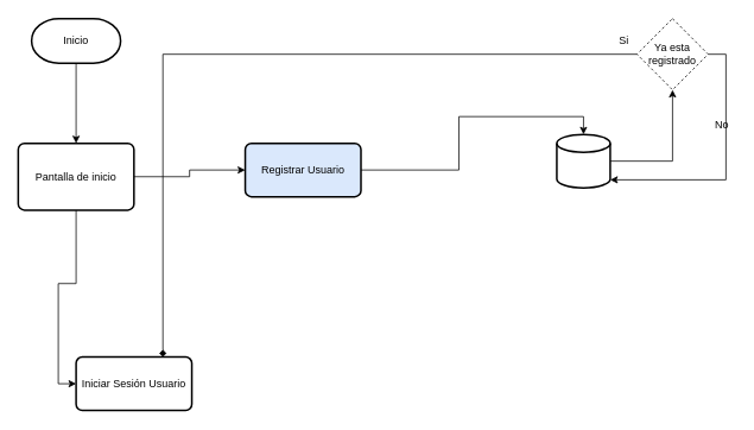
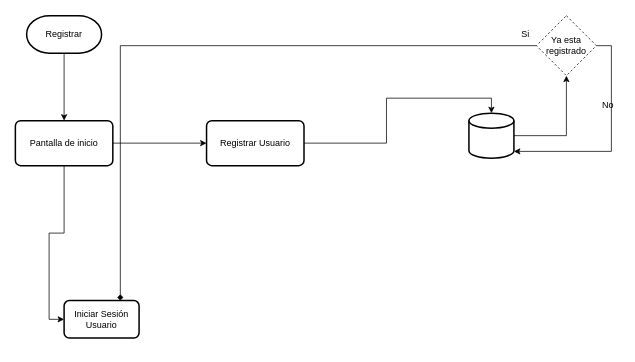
- <mxCell id="3" value="Inicio" style="strokeWidth=2;html=1;shape=mxgraph.flowchart.terminator;whiteSpace=wrap;" parent="1" vertex="1"><mxGeometry x="35" y="20" width="100" height="50" as="geometry" /></mxCell>
+ <mxCell id="3" value="Registrar" style="strokeWidth=2;html=1;shape=mxgraph.flowchart.terminator;whiteSpace=wrap;" parent="1" vertex="1"><mxGeometry x="35" y="20" width="100" height="50" as="geometry" /></mxCell>
- <mxCell id="8" value="Registrar Usuario" style="rounded=1;whiteSpace=wrap;html=1;absoluteArcSize=1;arcSize=14;strokeWidth=2;fillColor=#dae8fc;" parent="1" vertex="1"><mxGeometry x="275" y="160" width="130" height="60" as="geometry" /></mxCell>
+ <mxCell id="8" value="Registrar Usuario" style="rounded=1;whiteSpace=wrap;html=1;absoluteArcSize=1;arcSize=14;strokeWidth=2;" parent="1" vertex="1"><mxGeometry x="275" y="160" width="130" height="60" as="geometry" /></mxCell>
- <mxCell id="6" value="Pantalla de inicio" style="rounded=1;whiteSpace=wrap;html=1;absoluteArcSize=1;arcSize=14;strokeWidth=2;" parent="1" vertex="1"><mxGeometry x="20" y="160" width="130" height="75" as="geometry" /></mxCell>
+ <mxCell id="6" value="Pantalla de inicio" style="rounded=1;whiteSpace=wrap;html=1;absoluteArcSize=1;arcSize=14;strokeWidth=2;" parent="1" vertex="1"><mxGeometry x="20" y="160" width="130" height="60" as="geometry" /></mxCell>
- <mxCell id="9" value="Iniciar Sesión Usuario" style="rounded=1;whiteSpace=wrap;html=1;absoluteArcSize=1;arcSize=14;strokeWidth=2;" parent="1" vertex="1"><mxGeometry x="85" y="400" width="130" height="60" as="geometry" /></mxCell>
+ <mxCell id="9" value="Iniciar Sesión Usuario" style="rounded=1;whiteSpace=wrap;html=1;absoluteArcSize=1;arcSize=14;strokeWidth=2;" parent="1" vertex="1"><mxGeometry x="85" y="400" width="100" height="50" as="geometry" /></mxCell>
